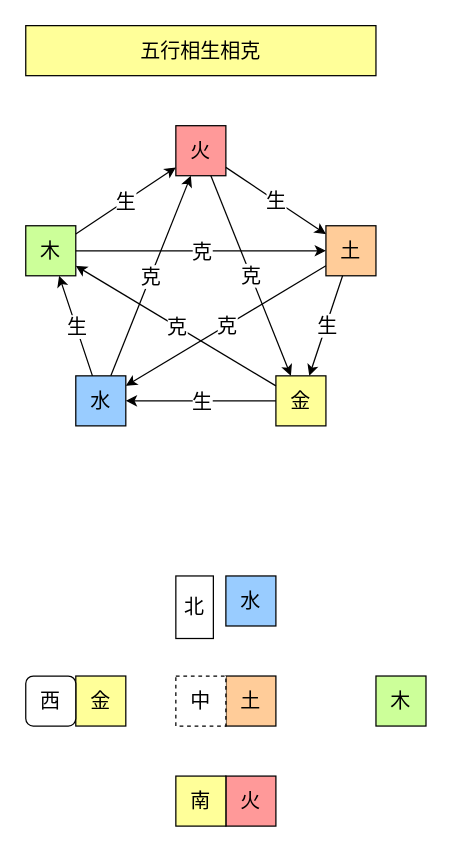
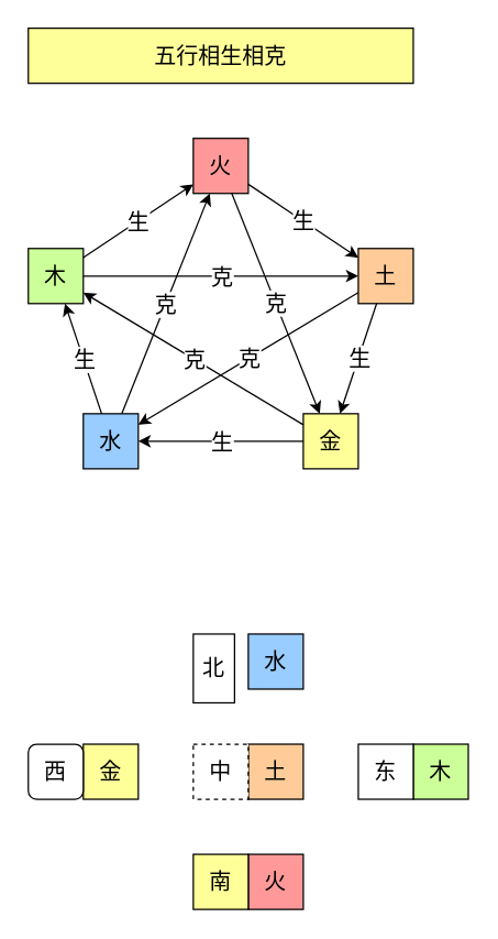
+ <mxCell id="32" value="东" style="rounded=0;whiteSpace=wrap;html=1;fontSize=16;" parent="1" vertex="1"><mxGeometry x="260" y="540" width="40" height="40" as="geometry" /></mxCell>
